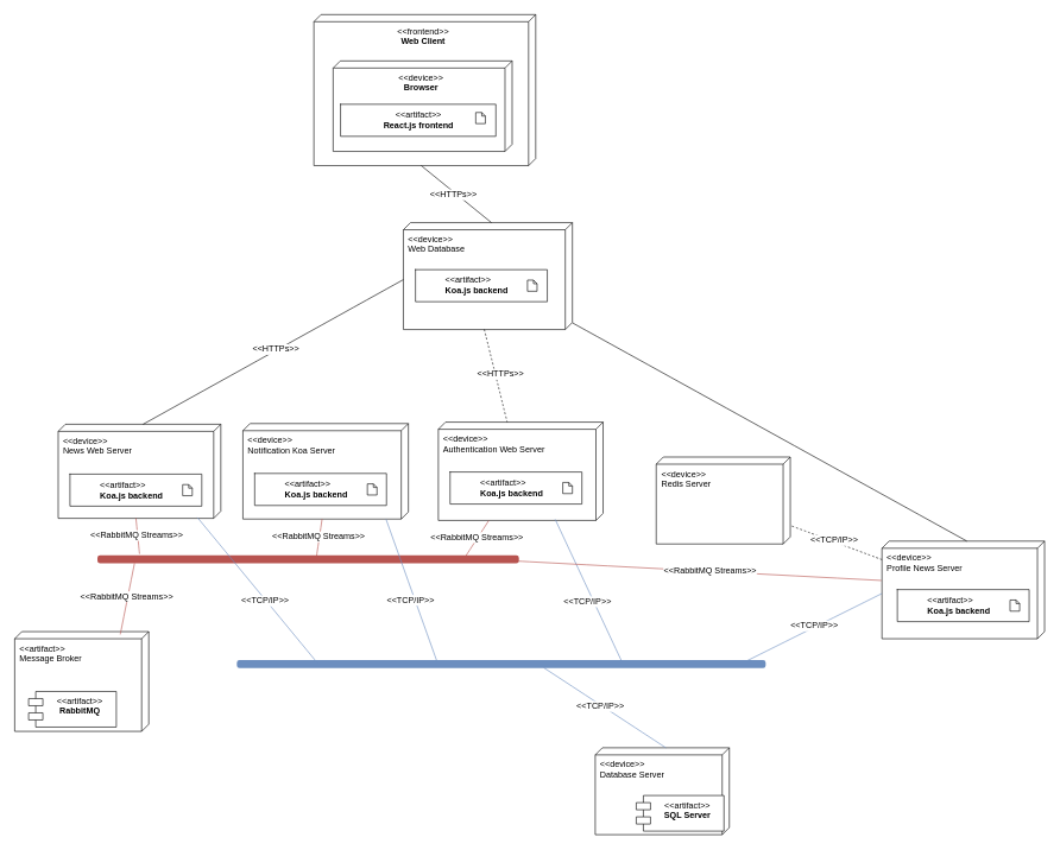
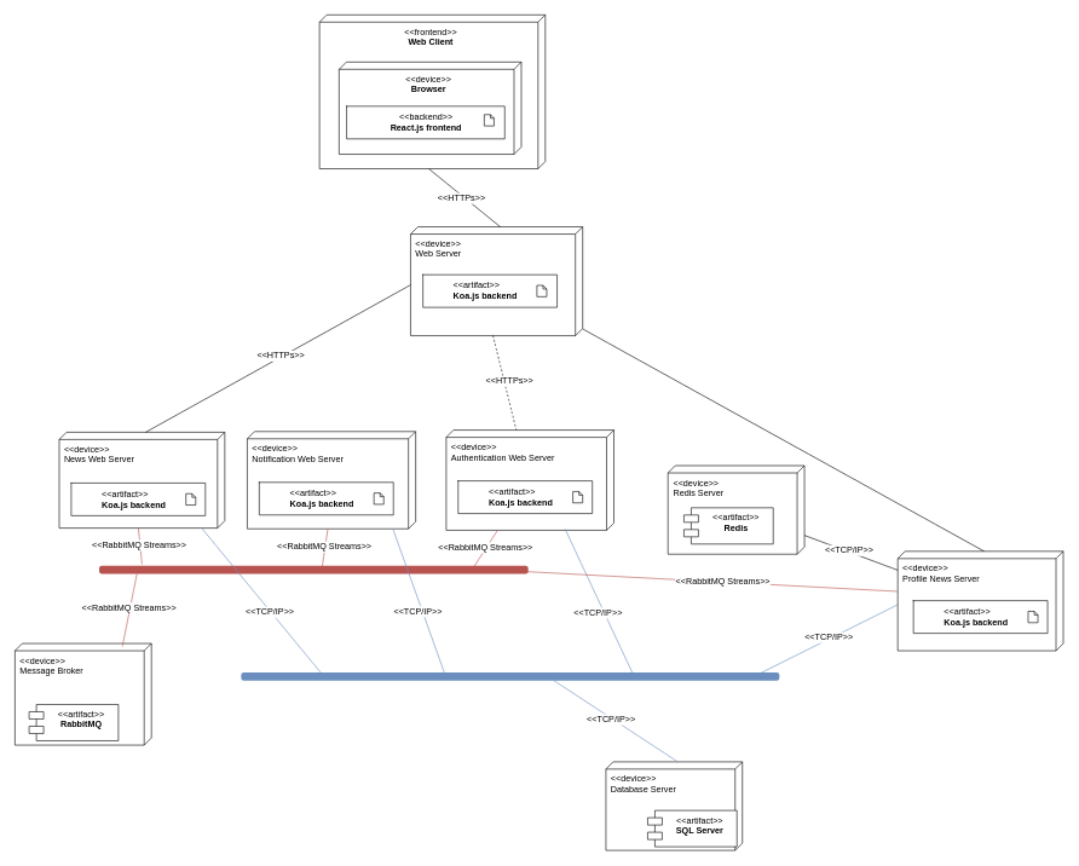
- <mxCell id="4" value="&amp;lt;&amp;lt;artifact&amp;gt;&amp;gt;&lt;div&gt;&lt;b&gt;React.js frontend&lt;/b&gt;&lt;/div&gt;" style="shape=partialRectangle;html=1;top=1;align=center;rounded=1;" parent="2" vertex="1"><mxGeometry x="37.357" y="125.88" width="217.803" height="44.96" as="geometry" /></mxCell>
+ <mxCell id="4" value="&amp;lt;&amp;lt;backend&amp;gt;&amp;gt;&lt;div&gt;&lt;b&gt;React.js frontend&lt;/b&gt;&lt;/div&gt;" style="shape=partialRectangle;html=1;top=1;align=center;rounded=1;" parent="2" vertex="1"><mxGeometry x="37.357" y="125.88" width="217.803" height="44.96" as="geometry" /></mxCell>
- <mxCell id="18" value="&amp;lt;&amp;lt;device&amp;gt;&amp;gt;&lt;div&gt;Web Database&lt;/div&gt;" style="verticalAlign=top;align=left;shape=cube;size=10;direction=south;fontStyle=0;html=1;boundedLbl=1;spacingLeft=5;whiteSpace=wrap;rounded=1;" parent="1" vertex="1"><mxGeometry x="564.97" y="312" width="237" height="150" as="geometry" /></mxCell>
+ <mxCell id="18" value="&amp;lt;&amp;lt;device&amp;gt;&amp;gt;&lt;div&gt;Web Server&lt;/div&gt;" style="verticalAlign=top;align=left;shape=cube;size=10;direction=south;fontStyle=0;html=1;boundedLbl=1;spacingLeft=5;whiteSpace=wrap;rounded=1;" parent="1" vertex="1"><mxGeometry x="564.97" y="312" width="237" height="150" as="geometry" /></mxCell>
- <mxCell id="15" value="&amp;lt;&amp;lt;device&amp;gt;&amp;gt;&lt;div&gt;Notification Koa Server&lt;/div&gt;" style="verticalAlign=top;align=left;shape=cube;size=10;direction=south;fontStyle=0;html=1;boundedLbl=1;spacingLeft=5;whiteSpace=wrap;rounded=1;" parent="1" vertex="1"><mxGeometry x="340" y="593.98" width="232" height="134.02" as="geometry" /></mxCell>
+ <mxCell id="15" value="&amp;lt;&amp;lt;device&amp;gt;&amp;gt;&lt;div&gt;Notification Web Server&lt;/div&gt;" style="verticalAlign=top;align=left;shape=cube;size=10;direction=south;fontStyle=0;html=1;boundedLbl=1;spacingLeft=5;whiteSpace=wrap;rounded=1;" parent="1" vertex="1"><mxGeometry x="340" y="593.98" width="232" height="134.02" as="geometry" /></mxCell>
+ <mxCell id="32" value="&lt;span style=&quot;text-wrap: nowrap;&quot;&gt;&amp;lt;&amp;lt;artifact&amp;gt;&amp;gt;&lt;/span&gt;&lt;div style=&quot;text-wrap: nowrap;&quot;&gt;&lt;b&gt;Redis&lt;/b&gt;&lt;/div&gt;" style="shape=module;align=left;spacingLeft=20;align=center;verticalAlign=top;whiteSpace=wrap;html=1;rounded=1;" parent="1" vertex="1"><mxGeometry x="941.5" y="699" width="123" height="50" as="geometry" /></mxCell>
- <mxCell id="35" style="edgeStyle=none;curved=1;rounded=1;orthogonalLoop=1;jettySize=auto;html=1;fontSize=12;startSize=8;endSize=8;endArrow=none;endFill=0;dashed=1;" edge="1" parent="1" source="9" target="31"><mxGeometry relative="1" as="geometry"><mxPoint x="1197" y="746" as="sourcePoint" /><mxPoint x="1112" y="814" as="targetPoint" /></mxGeometry></mxCell>
+ <mxCell id="35" style="edgeStyle=none;curved=1;rounded=1;orthogonalLoop=1;jettySize=auto;html=1;fontSize=12;startSize=8;endSize=8;endArrow=none;endFill=0;" edge="1" parent="1" source="9" target="31"><mxGeometry relative="1" as="geometry"><mxPoint x="1197" y="746" as="sourcePoint" /><mxPoint x="1112" y="814" as="targetPoint" /></mxGeometry></mxCell>
- <mxCell id="33" value="&amp;lt;&amp;lt;artifact&amp;gt;&amp;gt;&lt;div&gt;Message Broker&lt;/div&gt;" style="verticalAlign=top;align=left;shape=cube;size=10;direction=south;fontStyle=0;html=1;boundedLbl=1;spacingLeft=5;whiteSpace=wrap;rounded=1;" parent="1" vertex="1"><mxGeometry x="20" y="886" width="188" height="140" as="geometry" /></mxCell>
+ <mxCell id="33" value="&amp;lt;&amp;lt;device&amp;gt;&amp;gt;&lt;div&gt;Message Broker&lt;/div&gt;" style="verticalAlign=top;align=left;shape=cube;size=10;direction=south;fontStyle=0;html=1;boundedLbl=1;spacingLeft=5;whiteSpace=wrap;rounded=1;" parent="1" vertex="1"><mxGeometry x="20" y="886" width="188" height="140" as="geometry" /></mxCell>
